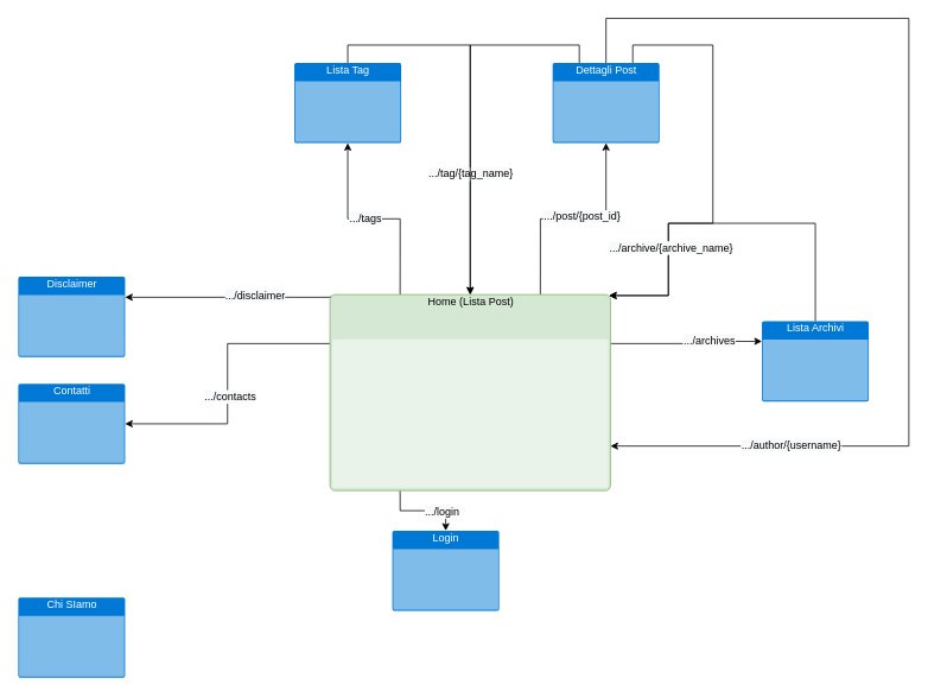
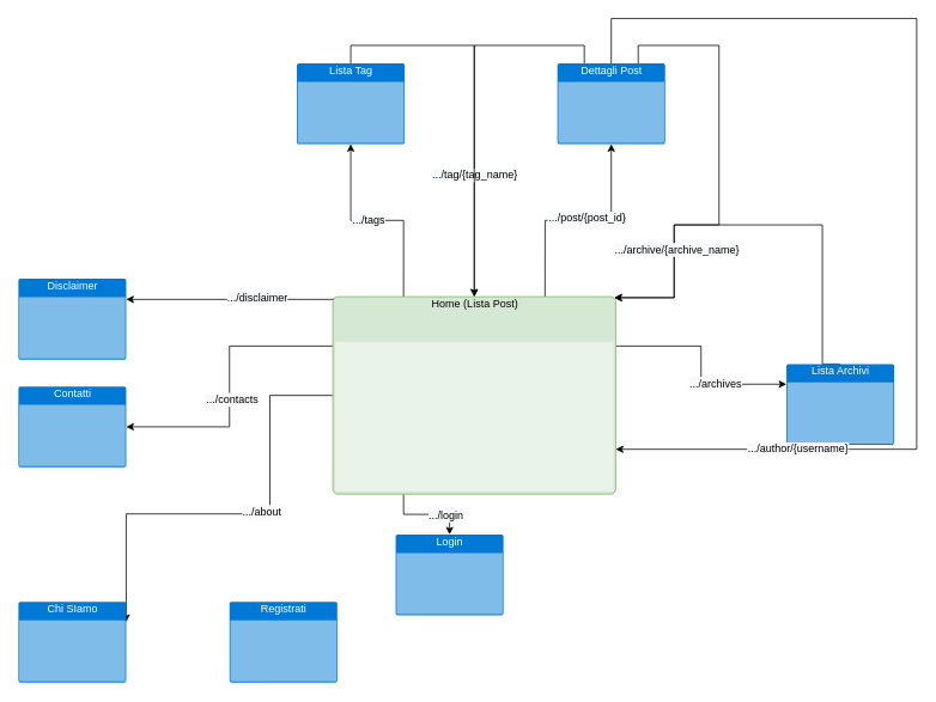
- <mxCell id="23" value="Lista Archivi" style="html=1;strokeColor=none;fillColor=#0079D6;labelPosition=center;verticalLabelPosition=middle;verticalAlign=top;align=center;fontSize=12;outlineConnect=0;spacingTop=-6;fontColor=#FFFFFF;shape=mxgraph.sitemap.page;" parent="1" vertex="1"><mxGeometry x="855" y="360" width="120" height="90" as="geometry" /></mxCell>
+ <mxCell id="23" value="Lista Archivi" style="html=1;strokeColor=none;fillColor=#0079D6;labelPosition=center;verticalLabelPosition=middle;verticalAlign=top;align=center;fontSize=12;outlineConnect=0;spacingTop=-6;fontColor=#FFFFFF;shape=mxgraph.sitemap.page;" parent="1" vertex="1"><mxGeometry x="875" y="405" width="120" height="90" as="geometry" /></mxCell>
+ <mxCell id="6" style="edgeStyle=orthogonalEdgeStyle;rounded=0;orthogonalLoop=1;jettySize=auto;html=1;exitX=0;exitY=0.5;exitDx=0;exitDy=0;exitPerimeter=0;entryX=1;entryY=0.25;entryDx=0;entryDy=0;entryPerimeter=0;" parent="1" source="16" target="19" edge="1"><mxGeometry relative="1" as="geometry"><Array as="points"><mxPoint x="300" y="440" /><mxPoint x="300" y="572" /></Array></mxGeometry></mxCell>
+ <mxCell id="7" value="&lt;span style=&quot;font-size: 12px ; background-color: rgb(248 , 249 , 250)&quot;&gt;.../about&lt;/span&gt;" style="edgeLabel;html=1;align=center;verticalAlign=middle;resizable=0;points=[];" parent="6" vertex="1" connectable="0"><mxGeometry x="-0.121" y="-3" relative="1" as="geometry"><mxPoint as="offset" /></mxGeometry></mxCell>
+ <mxCell id="21" value="Registrati" style="html=1;strokeColor=none;fillColor=#0079D6;labelPosition=center;verticalLabelPosition=middle;verticalAlign=top;align=center;fontSize=12;outlineConnect=0;spacingTop=-6;fontColor=#FFFFFF;shape=mxgraph.sitemap.page;" parent="1" vertex="1"><mxGeometry x="255" y="670" width="120" height="90" as="geometry" /></mxCell>
